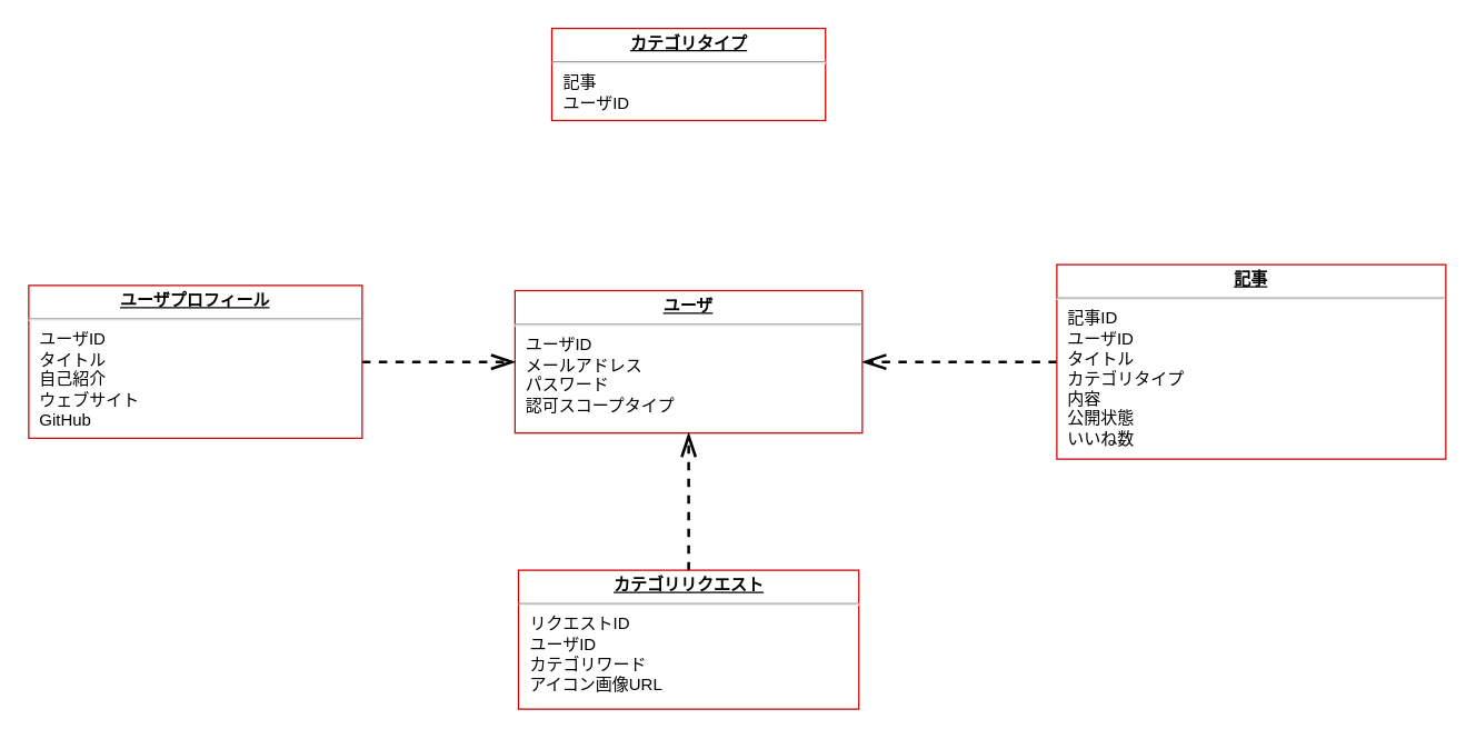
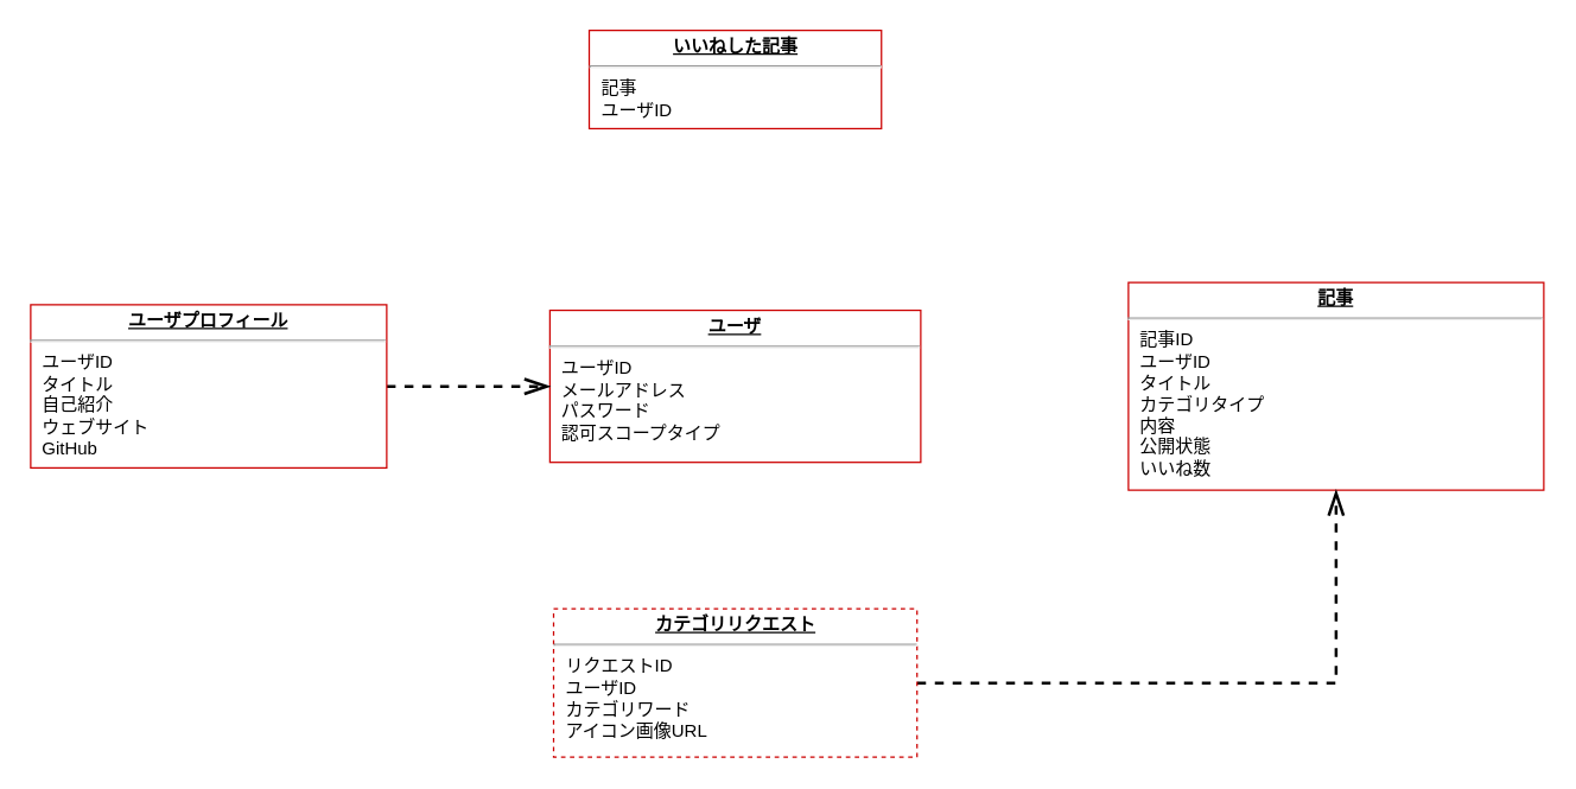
- <mxCell id="7" value="&lt;p style=&quot;margin: 0px ; margin-top: 4px ; text-align: center ; text-decoration: underline&quot;&gt;&lt;b&gt;カテゴリタイプ&lt;/b&gt;&lt;/p&gt;&lt;hr&gt;&lt;p style=&quot;margin: 0px 0px 0px 8px&quot;&gt;記事&lt;/p&gt;&lt;p style=&quot;margin: 0px 0px 0px 8px&quot;&gt;ユーザID&lt;/p&gt;" style="verticalAlign=top;align=left;overflow=fill;fontSize=12;fontFamily=Helvetica;html=1;strokeColor=#CC0000;" parent="1" vertex="1"><mxGeometry x="396.5" y="20" width="197" height="66.25" as="geometry" /></mxCell>
+ <mxCell id="7" value="&lt;p style=&quot;margin: 0px ; margin-top: 4px ; text-align: center ; text-decoration: underline&quot;&gt;&lt;b&gt;いいねした記事&lt;/b&gt;&lt;/p&gt;&lt;hr&gt;&lt;p style=&quot;margin: 0px 0px 0px 8px&quot;&gt;記事&lt;/p&gt;&lt;p style=&quot;margin: 0px 0px 0px 8px&quot;&gt;ユーザID&lt;/p&gt;" style="verticalAlign=top;align=left;overflow=fill;fontSize=12;fontFamily=Helvetica;html=1;strokeColor=#CC0000;" parent="1" vertex="1"><mxGeometry x="396.5" y="20" width="197" height="66.25" as="geometry" /></mxCell>
- <mxCell id="2" style="edgeStyle=orthogonalEdgeStyle;rounded=0;orthogonalLoop=1;jettySize=auto;html=1;entryX=1;entryY=0.5;entryDx=0;entryDy=0;dashed=1;endSize=13;endArrow=openThin;endFill=0;strokeWidth=2;" parent="1" source="3" target="4" edge="1"><mxGeometry relative="1" as="geometry" /></mxCell>
- <mxCell id="5" style="edgeStyle=orthogonalEdgeStyle;rounded=0;orthogonalLoop=1;jettySize=auto;html=1;entryX=0.5;entryY=1;entryDx=0;entryDy=0;dashed=1;endArrow=openThin;endFill=0;endSize=13;strokeWidth=2;" edge="1" parent="1" source="6" target="4"><mxGeometry relative="1" as="geometry" /></mxCell>
+ <mxCell id="5" style="edgeStyle=orthogonalEdgeStyle;rounded=0;orthogonalLoop=1;jettySize=auto;html=1;dashed=1;endArrow=openThin;endFill=0;endSize=13;strokeWidth=2;" edge="1" parent="1" source="6" target="3"><mxGeometry relative="1" as="geometry" /></mxCell>
- <mxCell id="6" value="&lt;p style=&quot;margin: 0px ; margin-top: 4px ; text-align: center ; text-decoration: underline&quot;&gt;&lt;b&gt;カテゴリリクエスト&lt;/b&gt;&lt;/p&gt;&lt;hr&gt;&lt;p style=&quot;margin: 0px 0px 0px 8px&quot;&gt;リクエストID&lt;/p&gt;&lt;p style=&quot;margin: 0px 0px 0px 8px&quot;&gt;ユーザID&lt;/p&gt;&lt;p style=&quot;margin: 0px 0px 0px 8px&quot;&gt;カテゴリワード&lt;/p&gt;&lt;p style=&quot;margin: 0px 0px 0px 8px&quot;&gt;アイコン画像URL&lt;/p&gt;" style="verticalAlign=top;align=left;overflow=fill;fontSize=12;fontFamily=Helvetica;html=1;strokeColor=#CC0000;" parent="1" vertex="1"><mxGeometry x="372.5" y="410" width="245" height="100" as="geometry" /></mxCell>
+ <mxCell id="6" value="&lt;p style=&quot;margin: 0px ; margin-top: 4px ; text-align: center ; text-decoration: underline&quot;&gt;&lt;b&gt;カテゴリリクエスト&lt;/b&gt;&lt;/p&gt;&lt;hr&gt;&lt;p style=&quot;margin: 0px 0px 0px 8px&quot;&gt;リクエストID&lt;/p&gt;&lt;p style=&quot;margin: 0px 0px 0px 8px&quot;&gt;ユーザID&lt;/p&gt;&lt;p style=&quot;margin: 0px 0px 0px 8px&quot;&gt;カテゴリワード&lt;/p&gt;&lt;p style=&quot;margin: 0px 0px 0px 8px&quot;&gt;アイコン画像URL&lt;/p&gt;" style="verticalAlign=top;align=left;overflow=fill;fontSize=12;fontFamily=Helvetica;html=1;strokeColor=#CC0000;dashed=1;" parent="1" vertex="1"><mxGeometry x="372.5" y="410" width="245" height="100" as="geometry" /></mxCell>
